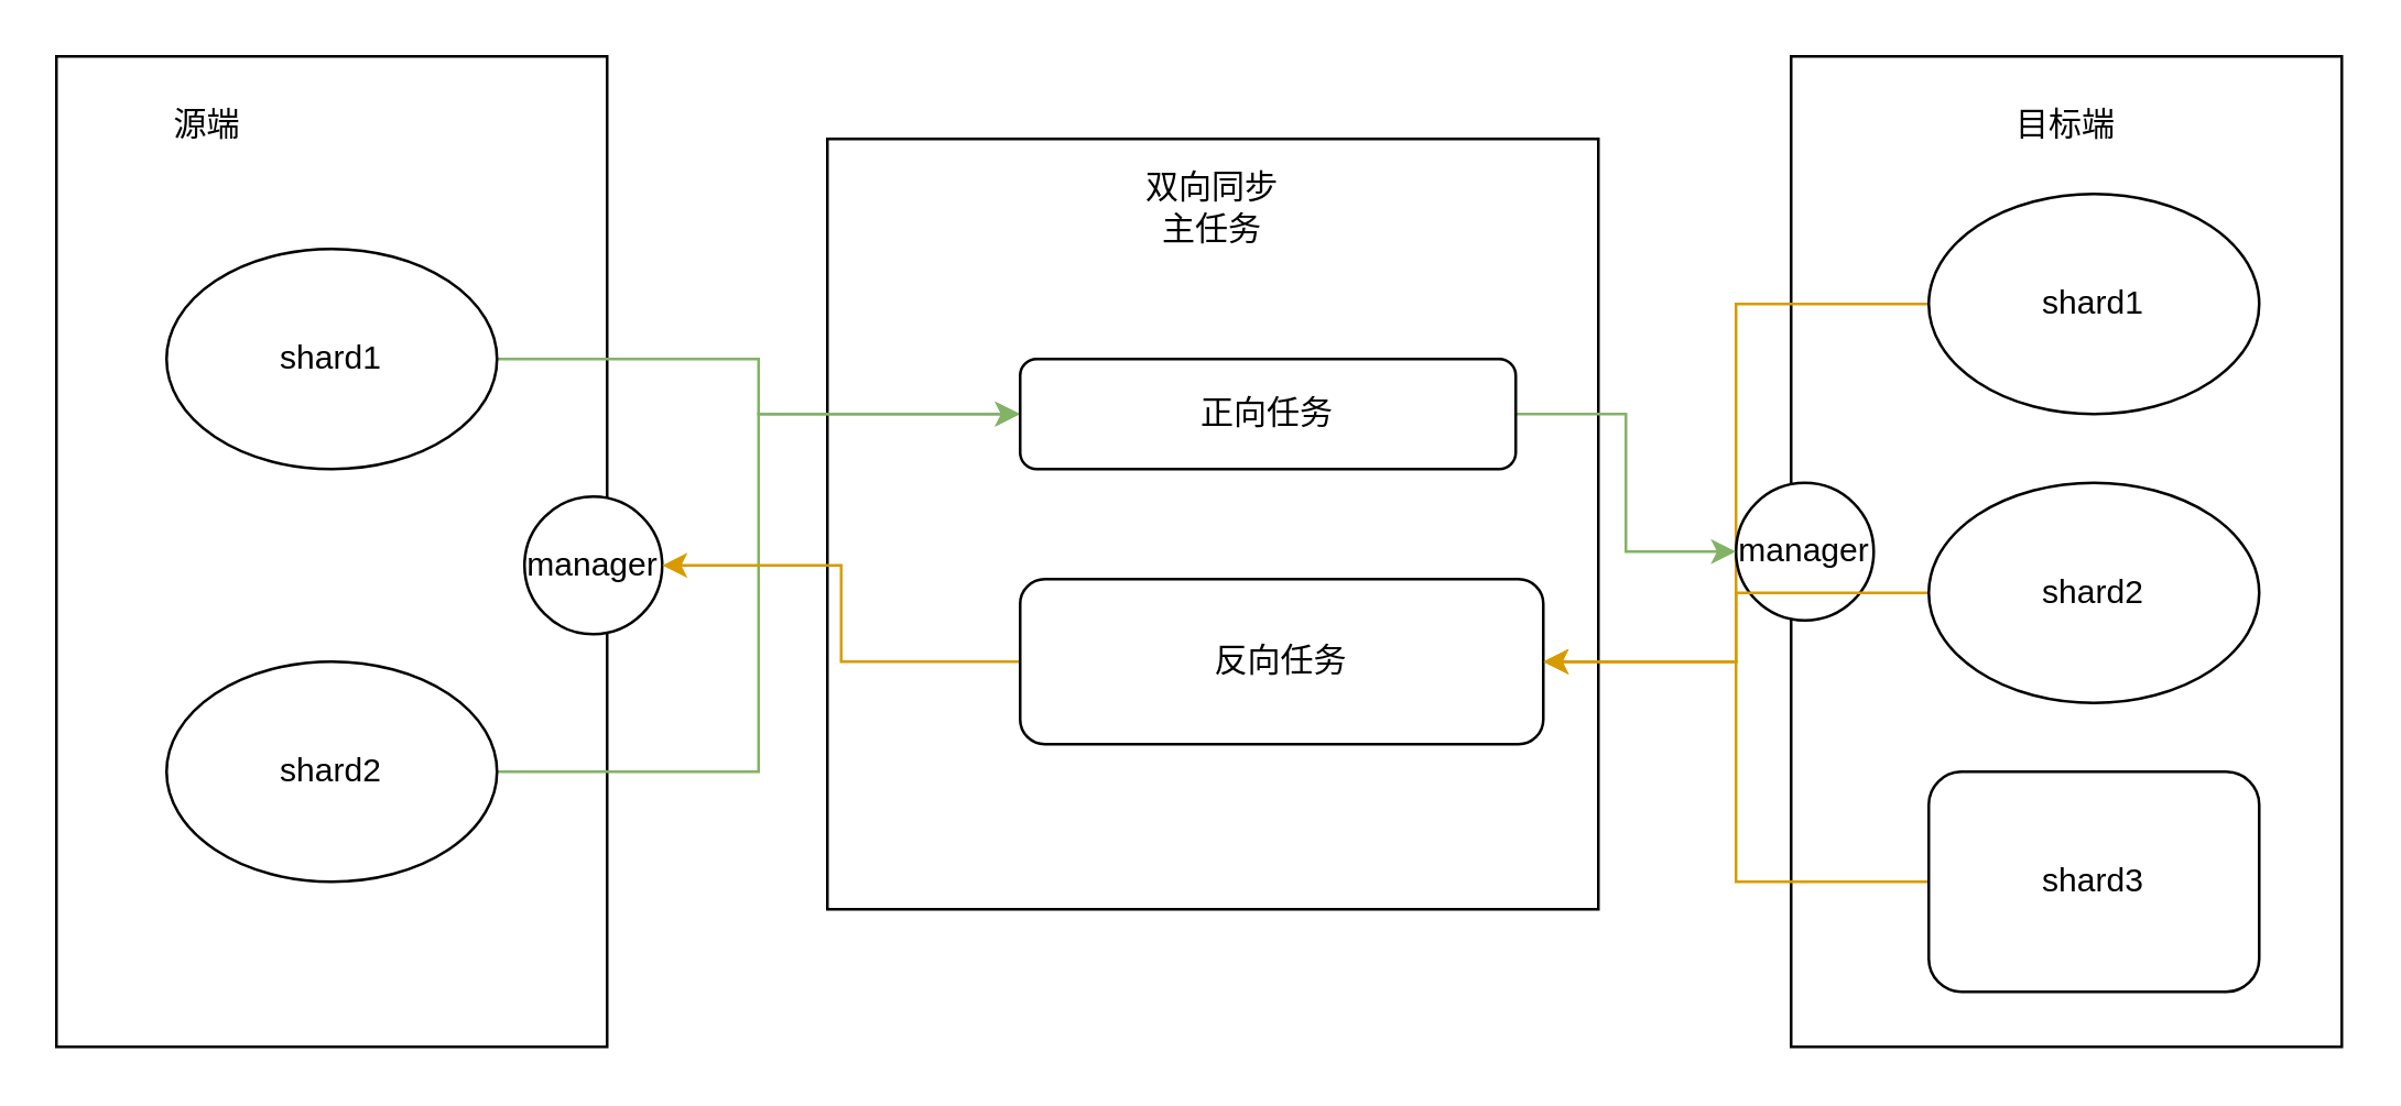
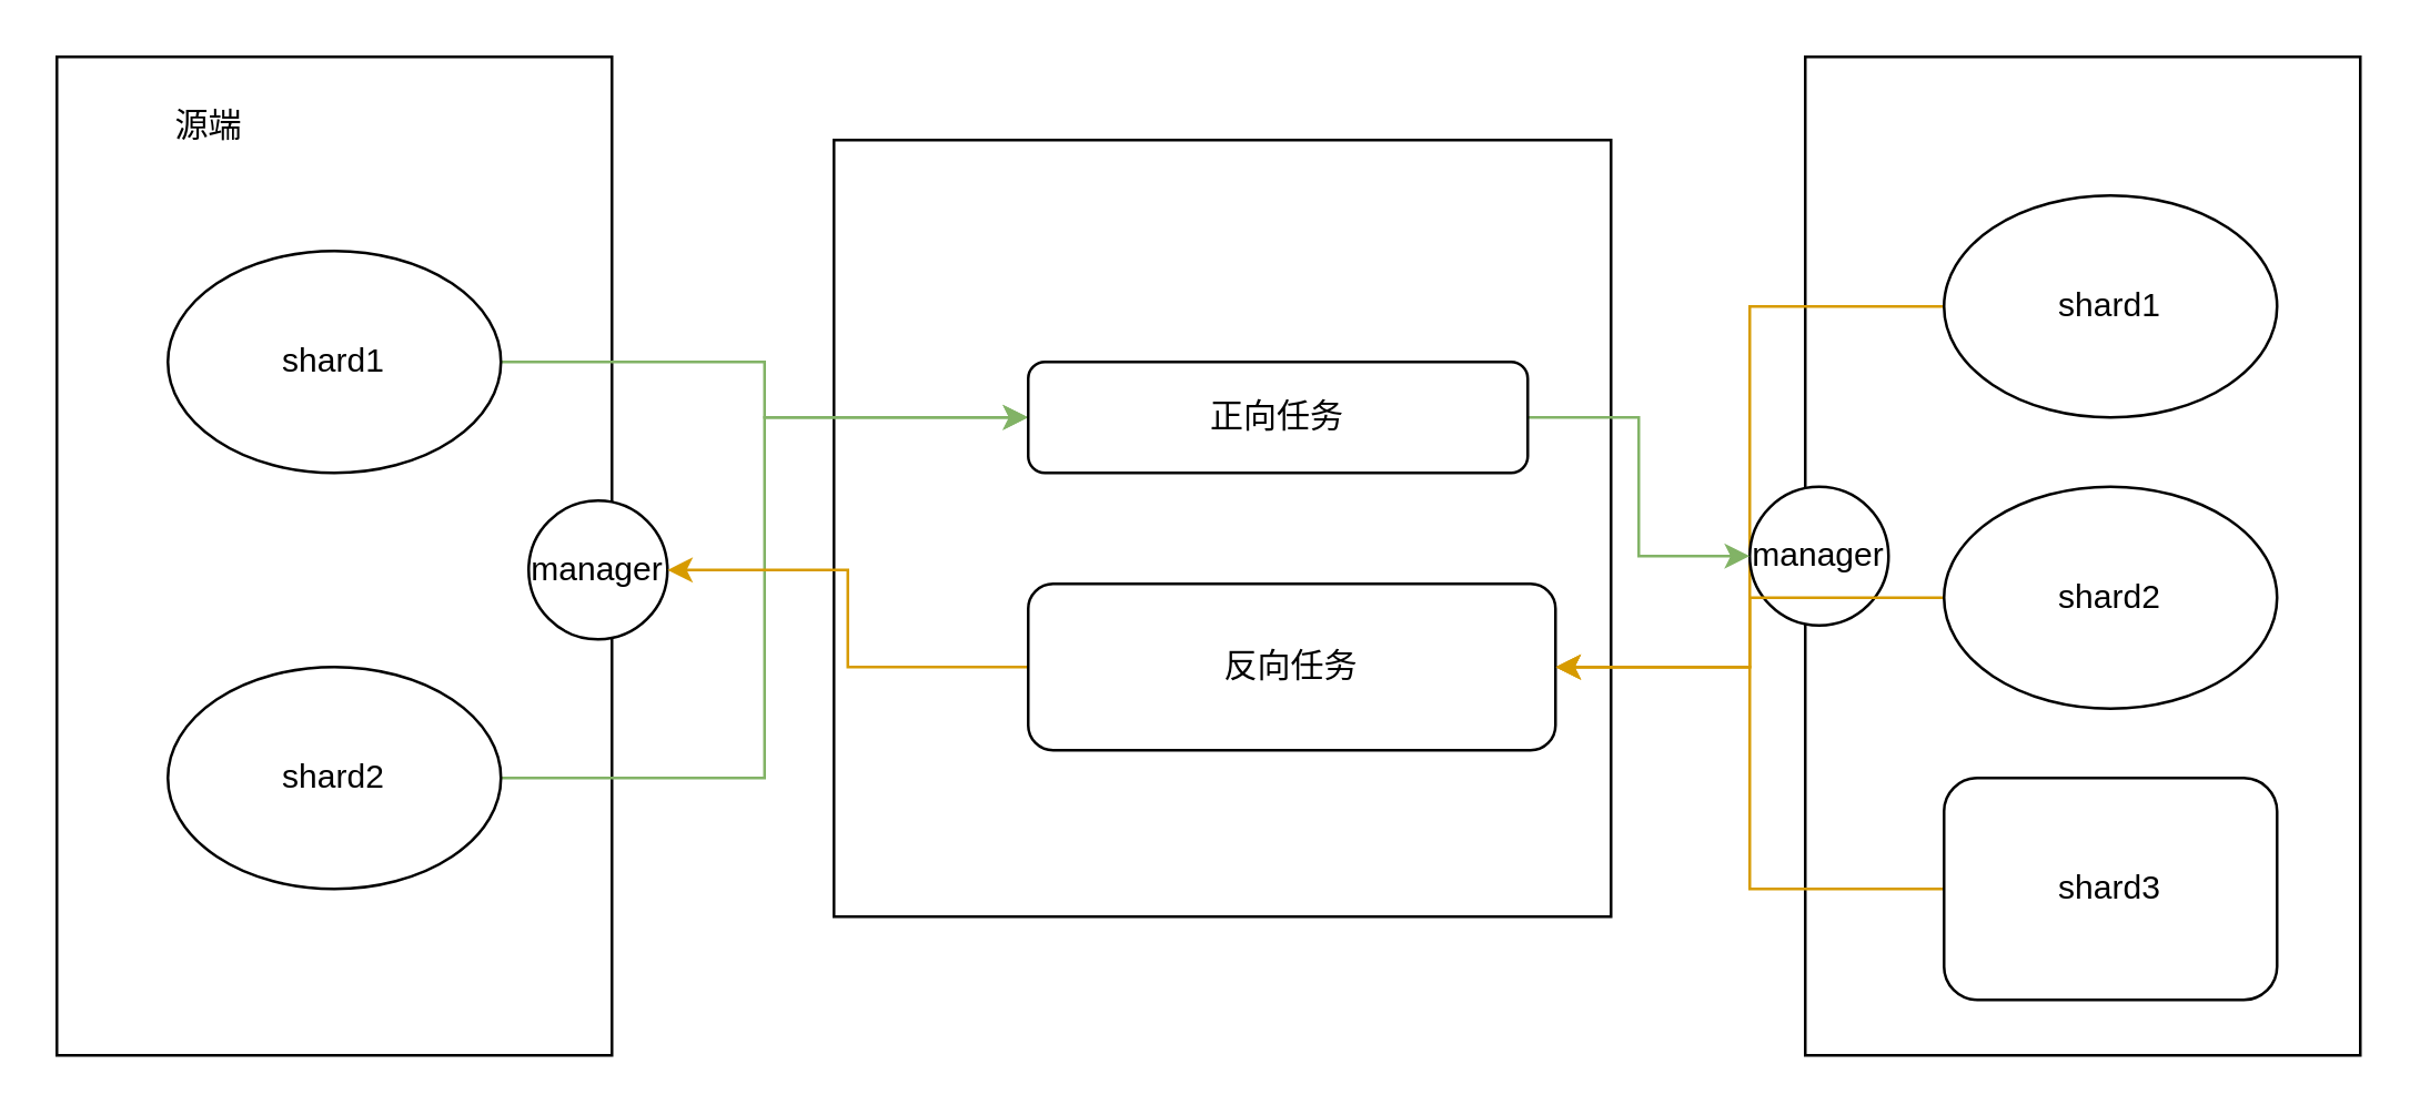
- <mxCell id="16" value="目标端" style="text;html=1;strokeColor=none;fillColor=none;align=center;verticalAlign=middle;whiteSpace=wrap;rounded=0;" vertex="1" parent="1"><mxGeometry x="720" y="30" width="60" height="30" as="geometry" /></mxCell>
- <mxCell id="23" value="双向同步主任务" style="text;html=1;strokeColor=none;fillColor=none;align=center;verticalAlign=middle;whiteSpace=wrap;rounded=0;" vertex="1" parent="1"><mxGeometry x="410" y="60" width="60" height="30" as="geometry" /></mxCell>
